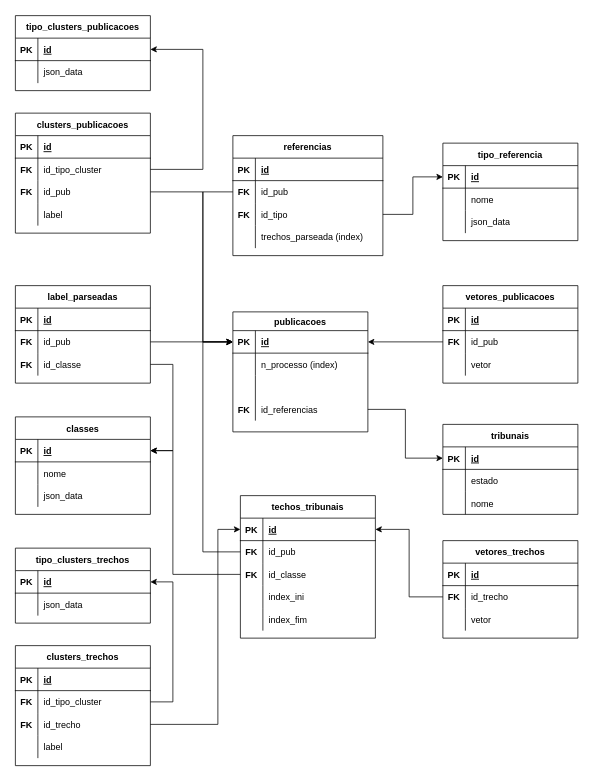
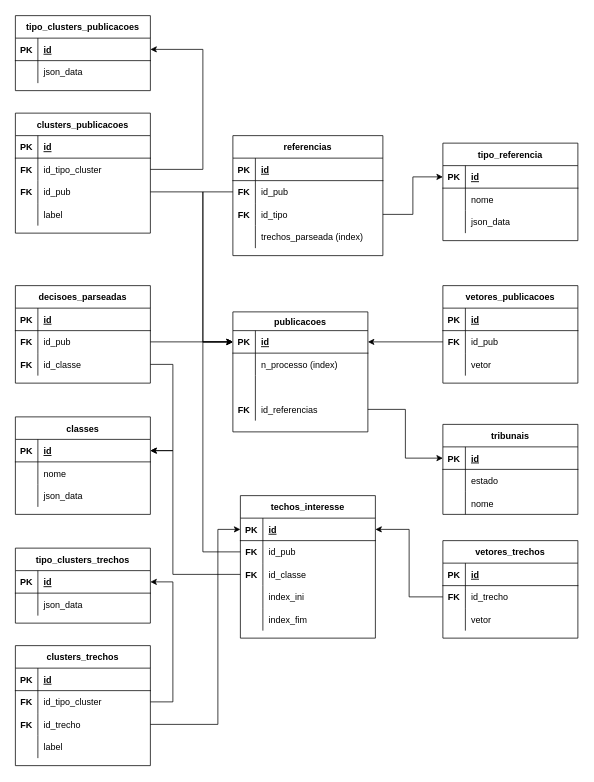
- <mxCell id="25" value="label_parseadas" style="shape=table;startSize=30;container=1;collapsible=1;childLayout=tableLayout;fixedRows=1;rowLines=0;fontStyle=1;align=center;resizeLast=1;" vertex="1" parent="1"><mxGeometry x="20" y="380" width="180" height="130" as="geometry" /></mxCell>
+ <mxCell id="25" value="decisoes_parseadas" style="shape=table;startSize=30;container=1;collapsible=1;childLayout=tableLayout;fixedRows=1;rowLines=0;fontStyle=1;align=center;resizeLast=1;" vertex="1" parent="1"><mxGeometry x="20" y="380" width="180" height="130" as="geometry" /></mxCell>
- <mxCell id="67" value="techos_tribunais" style="shape=table;startSize=30;container=1;collapsible=1;childLayout=tableLayout;fixedRows=1;rowLines=0;fontStyle=1;align=center;resizeLast=1;" vertex="1" parent="1"><mxGeometry x="320" y="660" width="180" height="190" as="geometry" /></mxCell>
+ <mxCell id="67" value="techos_interesse" style="shape=table;startSize=30;container=1;collapsible=1;childLayout=tableLayout;fixedRows=1;rowLines=0;fontStyle=1;align=center;resizeLast=1;" vertex="1" parent="1"><mxGeometry x="320" y="660" width="180" height="190" as="geometry" /></mxCell>
